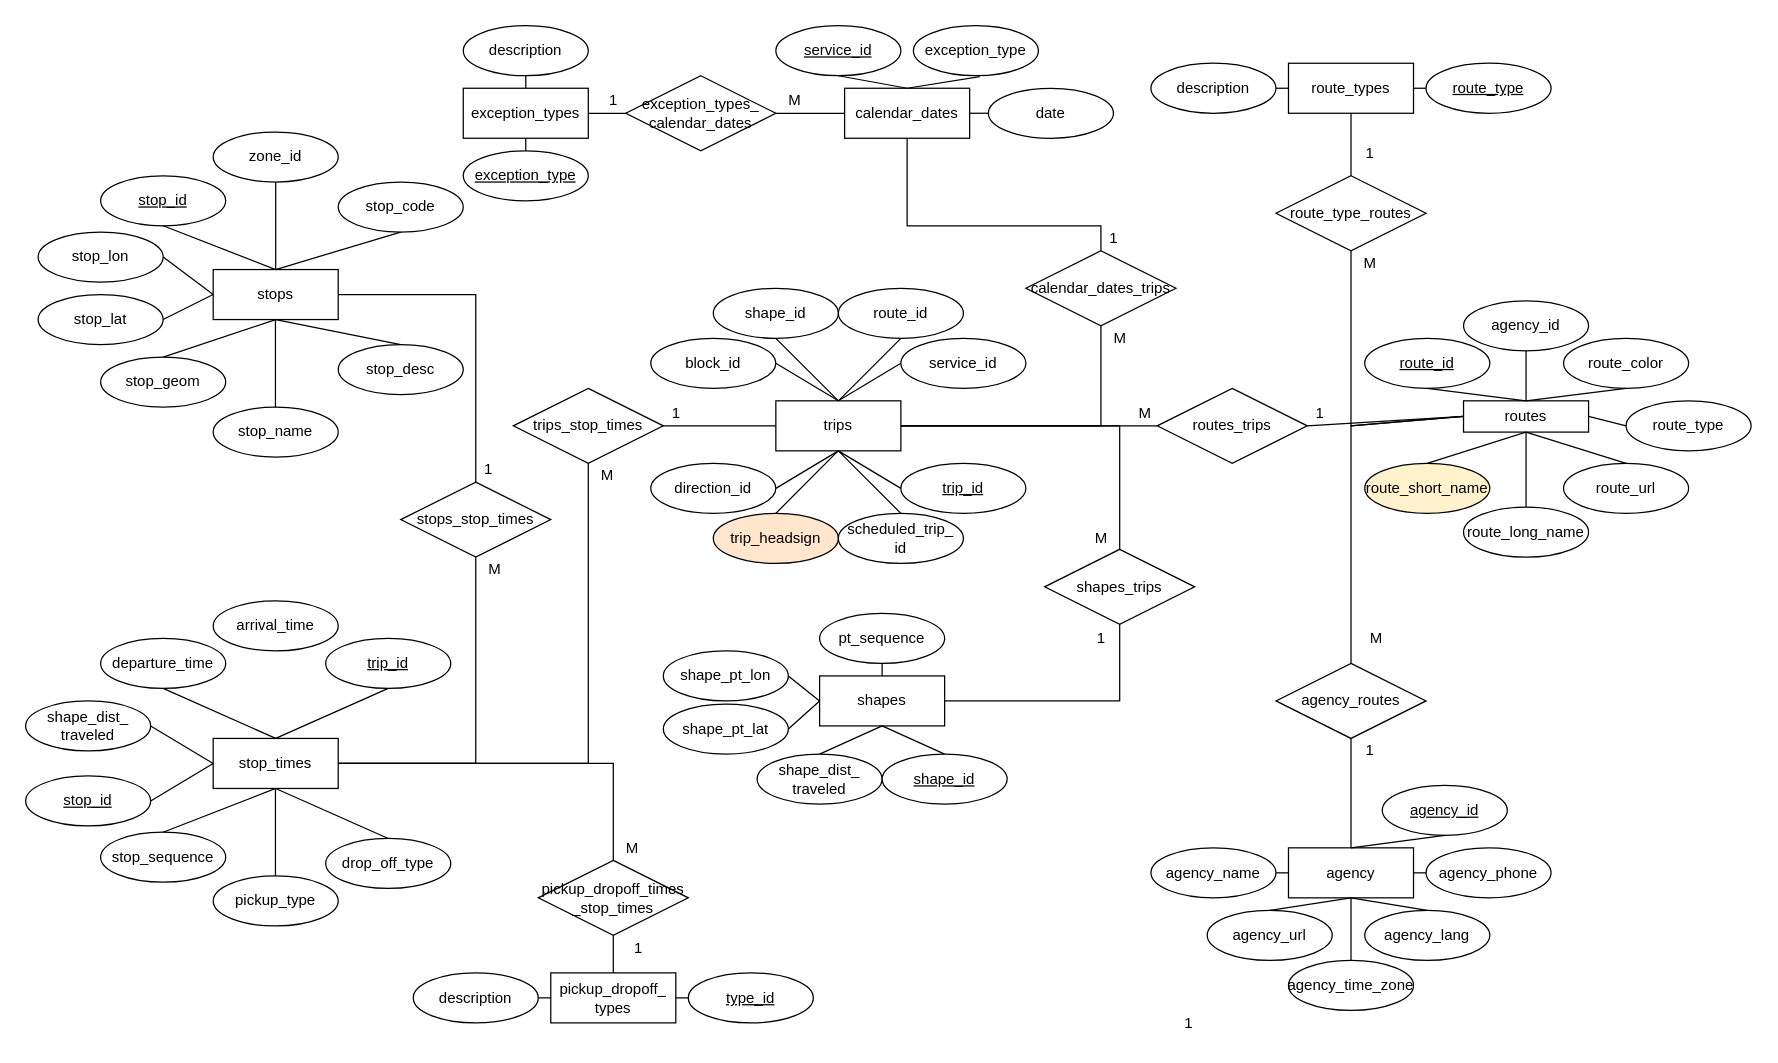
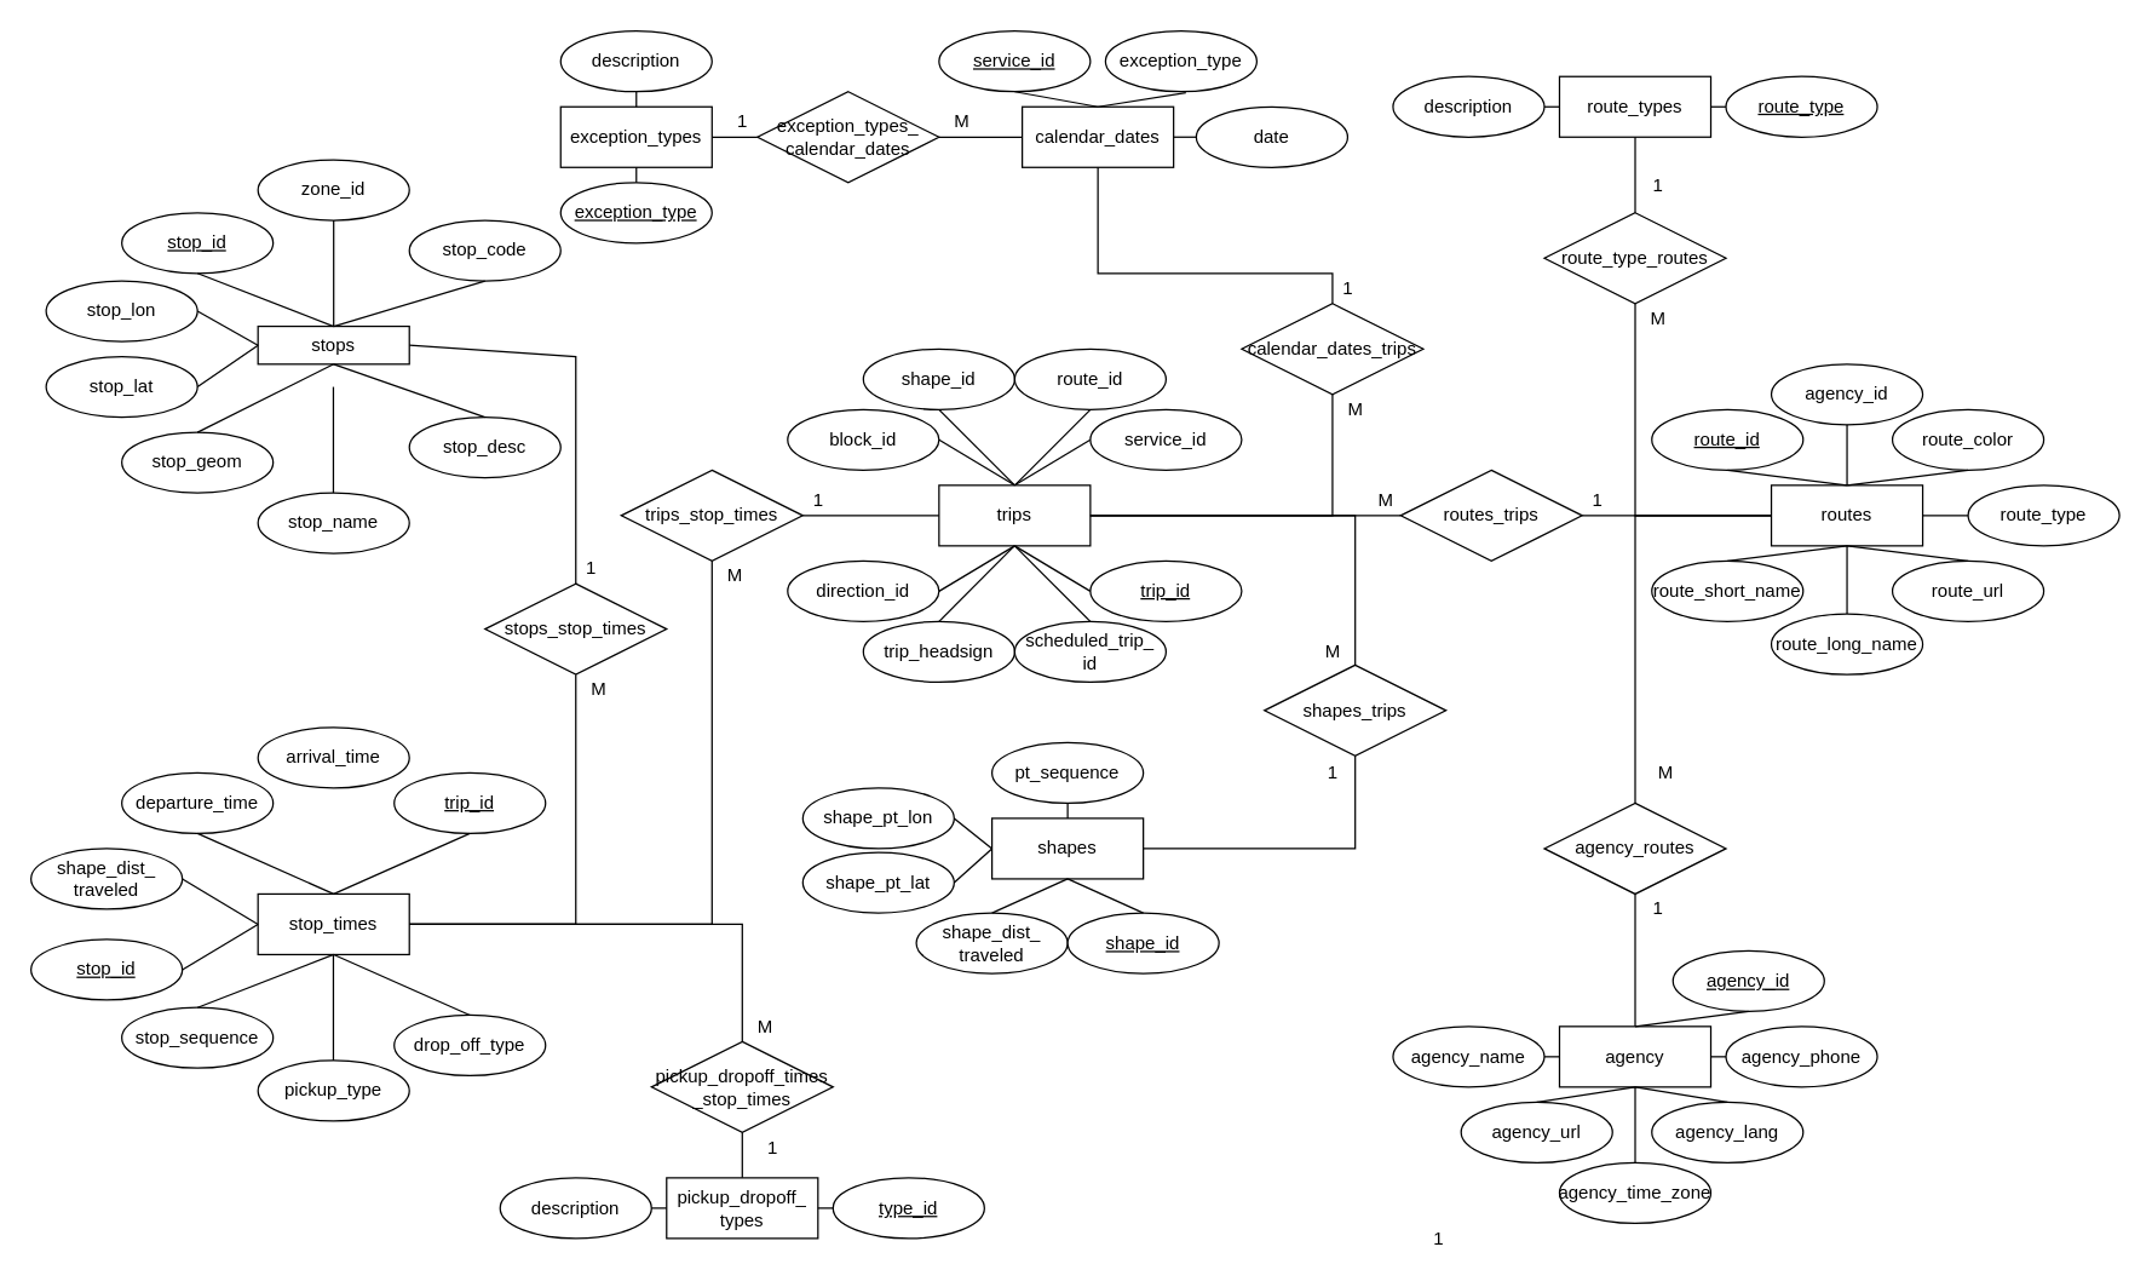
- <mxCell id="3" value="stops" style="whiteSpace=wrap;html=1;align=center;" parent="2" vertex="1"><mxGeometry x="140" y="110" width="100" height="40" as="geometry" /></mxCell>
+ <mxCell id="3" value="stops" style="whiteSpace=wrap;html=1;align=center;" parent="2" vertex="1"><mxGeometry x="140" y="110" width="100" height="25" as="geometry" /></mxCell>
- <mxCell id="65" value="routes" style="whiteSpace=wrap;html=1;align=center;" parent="1" vertex="1"><mxGeometry x="1170" y="320" width="100" height="25" as="geometry" /></mxCell>
+ <mxCell id="65" value="routes" style="whiteSpace=wrap;html=1;align=center;" parent="1" vertex="1"><mxGeometry x="1170" y="320" width="100" height="40" as="geometry" /></mxCell>
- <mxCell id="70" value="route_short_name" style="ellipse;whiteSpace=wrap;html=1;align=center;fillColor=#fff2cc;" parent="1" vertex="1"><mxGeometry x="1091" y="370" width="100" height="40" as="geometry" /></mxCell>
+ <mxCell id="70" value="route_short_name" style="ellipse;whiteSpace=wrap;html=1;align=center;" parent="1" vertex="1"><mxGeometry x="1091" y="370" width="100" height="40" as="geometry" /></mxCell>
- <mxCell id="39" value="trip_headsign" style="ellipse;whiteSpace=wrap;html=1;align=center;fillColor=#ffe6cc;" parent="1" vertex="1"><mxGeometry x="570" y="410" width="100" height="40" as="geometry" /></mxCell>
+ <mxCell id="39" value="trip_headsign" style="ellipse;whiteSpace=wrap;html=1;align=center;" parent="1" vertex="1"><mxGeometry x="570" y="410" width="100" height="40" as="geometry" /></mxCell>
